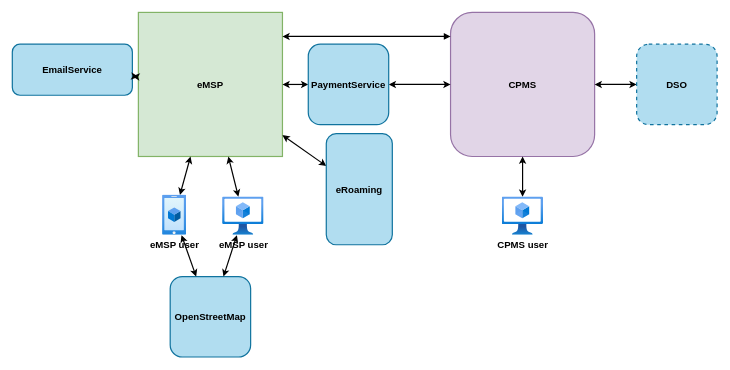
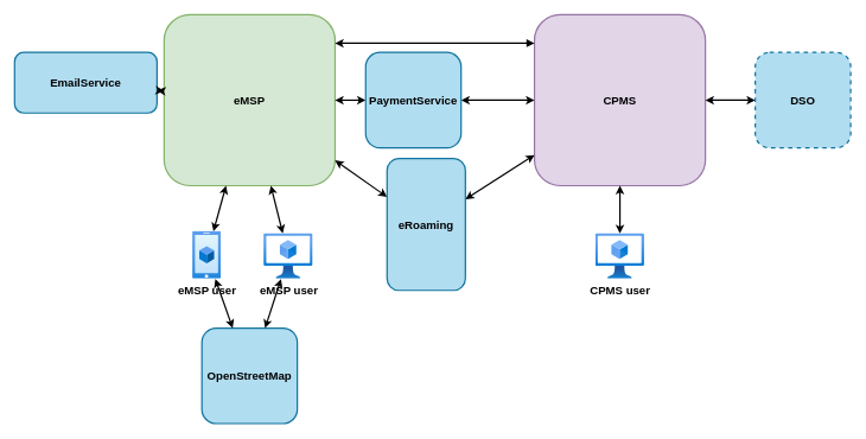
- <mxCell id="2" value="eMSP" style="whiteSpace=wrap;html=1;aspect=fixed;strokeColor=#82b366;fillColor=#d5e8d4;strokeWidth=2;fontSize=16;fontStyle=1;rounded=0;" parent="1" vertex="1"><mxGeometry x="230" y="20" width="240" height="240" as="geometry" /></mxCell>
+ <mxCell id="2" value="eMSP" style="whiteSpace=wrap;html=1;aspect=fixed;strokeColor=#82b366;fillColor=#d5e8d4;strokeWidth=2;rounded=1;fontSize=16;fontStyle=1" parent="1" vertex="1"><mxGeometry x="230" y="20" width="240" height="240" as="geometry" /></mxCell>
+ <mxCell id="8" style="edgeStyle=none;html=1;startArrow=classic;startFill=1;strokeWidth=2;" parent="1" source="15" target="3" edge="1"><mxGeometry relative="1" as="geometry"><mxPoint x="660" y="259.143" as="sourcePoint" /></mxGeometry></mxCell>
